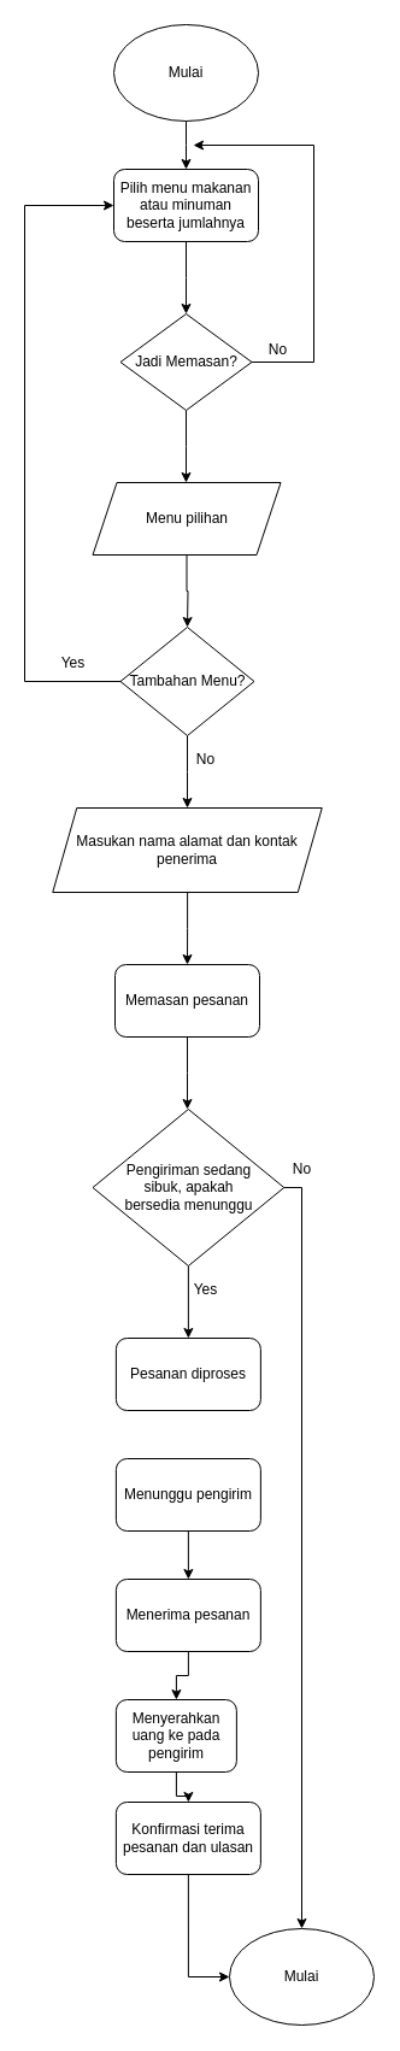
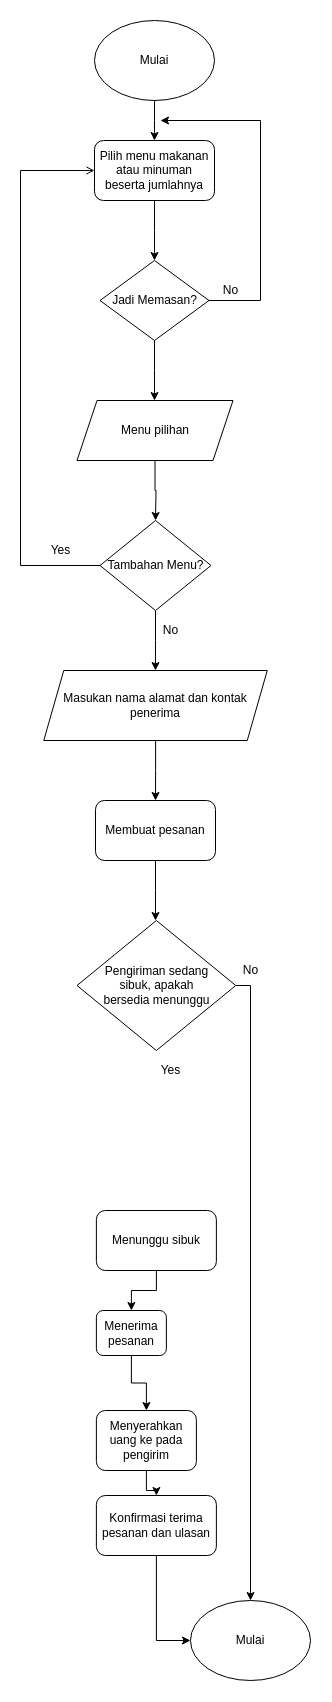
- <mxCell id="12" style="edgeStyle=orthogonalEdgeStyle;rounded=0;orthogonalLoop=1;jettySize=auto;html=1;entryX=0;entryY=0.5;entryDx=0;entryDy=0;" edge="1" parent="1" source="13" target="5"><mxGeometry relative="1" as="geometry"><Array as="points"><mxPoint x="20" y="565" /><mxPoint x="20" y="170" /></Array></mxGeometry></mxCell>
+ <mxCell id="12" style="edgeStyle=orthogonalEdgeStyle;rounded=0;orthogonalLoop=1;jettySize=auto;html=1;entryX=0;entryY=0.5;entryDx=0;entryDy=0;endArrow=open;" edge="1" parent="1" source="13" target="5"><mxGeometry relative="1" as="geometry"><Array as="points"><mxPoint x="20" y="565" /><mxPoint x="20" y="170" /></Array></mxGeometry></mxCell>
- <mxCell id="17" value="Memasan pesanan" style="rounded=1;whiteSpace=wrap;html=1;" vertex="1" parent="1"><mxGeometry x="95" y="800" width="120" height="60" as="geometry" /></mxCell>
+ <mxCell id="17" value="Membuat pesanan" style="rounded=1;whiteSpace=wrap;html=1;" vertex="1" parent="1"><mxGeometry x="95" y="800" width="120" height="60" as="geometry" /></mxCell>
- <mxCell id="18" value="" style="edgeStyle=orthogonalEdgeStyle;rounded=0;orthogonalLoop=1;jettySize=auto;html=1;" edge="1" parent="1" source="20" target="21"><mxGeometry relative="1" as="geometry" /></mxCell>
- <mxCell id="21" value="Pesanan diproses" style="rounded=1;whiteSpace=wrap;html=1;" vertex="1" parent="1"><mxGeometry x="95.885" y="1110" width="120" height="60" as="geometry" /></mxCell>
- <mxCell id="23" value="Menunggu pengirim" style="rounded=1;whiteSpace=wrap;html=1;" vertex="1" parent="1"><mxGeometry x="95.885" y="1210" width="120" height="60" as="geometry" /></mxCell>
+ <mxCell id="23" value="Menunggu sibuk" style="rounded=1;whiteSpace=wrap;html=1;" vertex="1" parent="1"><mxGeometry x="95.885" y="1210" width="120" height="60" as="geometry" /></mxCell>
- <mxCell id="25" value="Menerima pesanan" style="rounded=1;whiteSpace=wrap;html=1;" vertex="1" parent="1"><mxGeometry x="95.885" y="1310" width="120" height="60" as="geometry" /></mxCell>
+ <mxCell id="25" value="Menerima pesanan" style="rounded=1;whiteSpace=wrap;html=1;" vertex="1" parent="1"><mxGeometry x="95.885" y="1310" width="70" height="45" as="geometry" /></mxCell>
